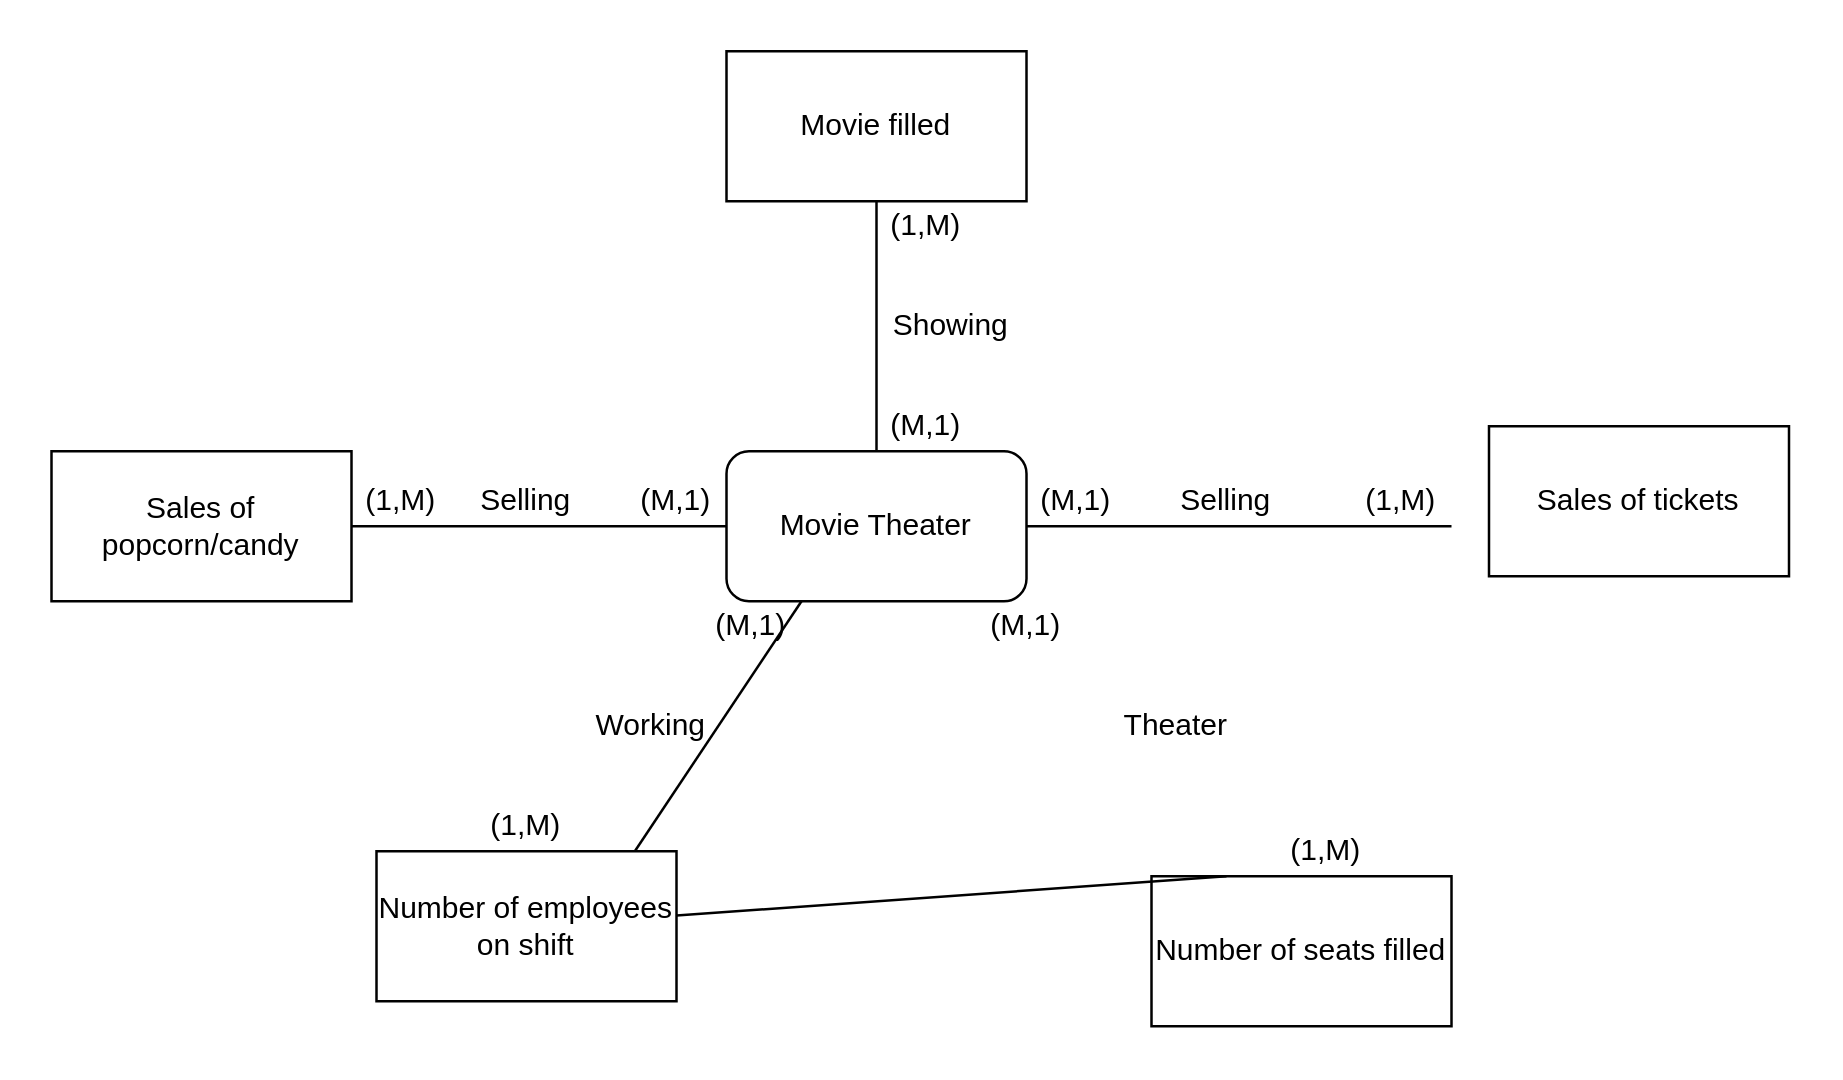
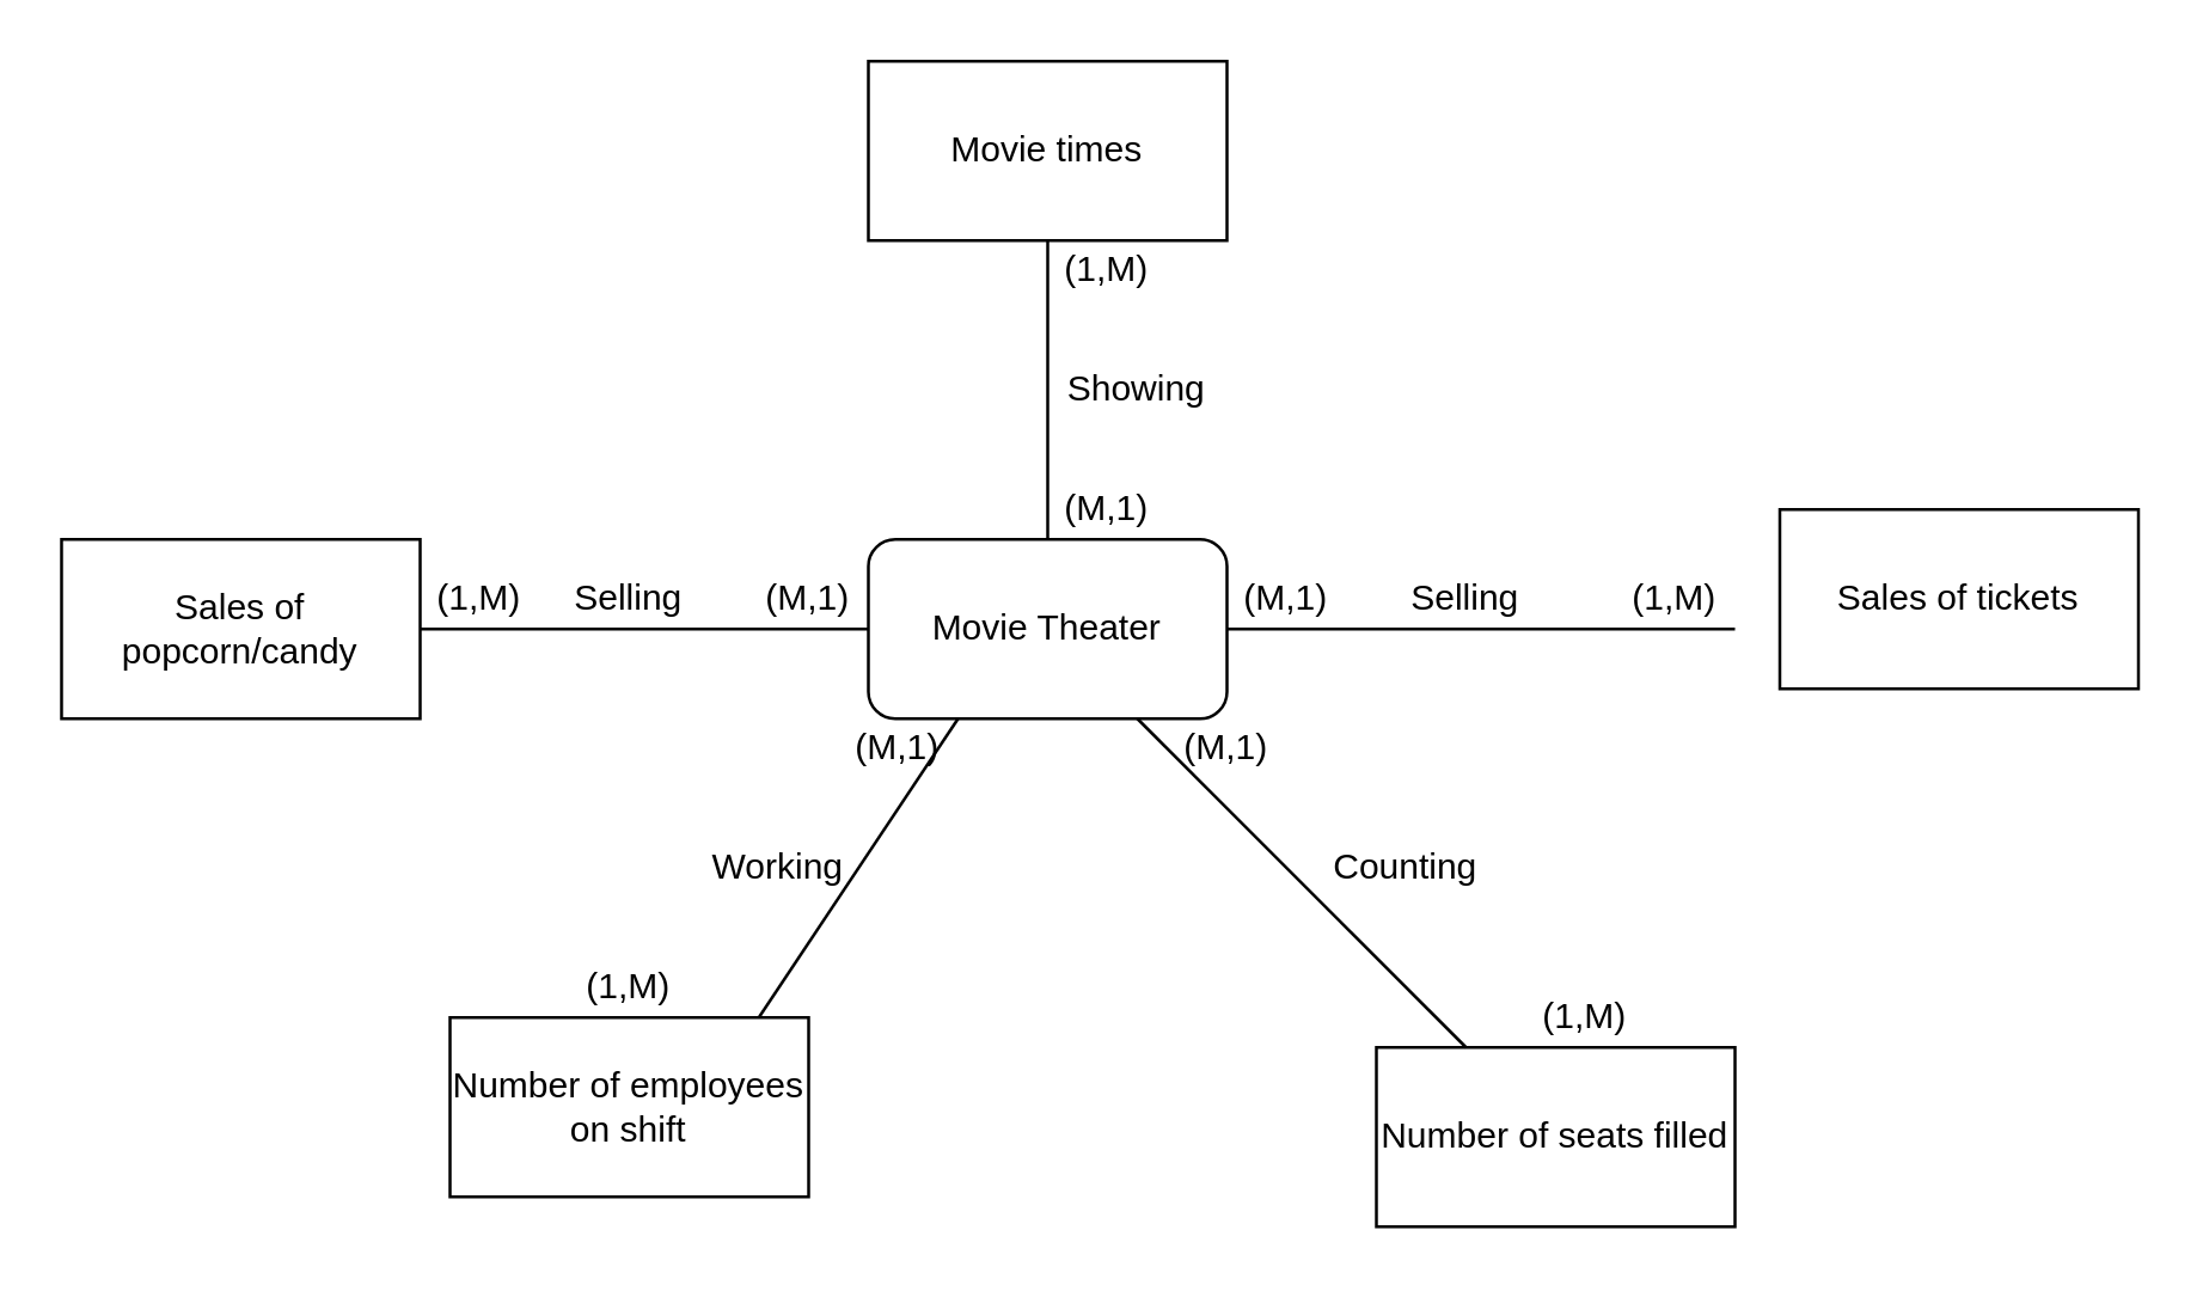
- <mxCell id="5" value="Movie filled" style="rounded=0;whiteSpace=wrap;html=1;" vertex="1" parent="1"><mxGeometry x="290" y="20" width="120" height="60" as="geometry" /></mxCell>
+ <mxCell id="5" value="Movie times" style="rounded=0;whiteSpace=wrap;html=1;" vertex="1" parent="1"><mxGeometry x="290" y="20" width="120" height="60" as="geometry" /></mxCell>
- <mxCell id="26" value="Theater" style="text;html=1;strokeColor=none;fillColor=none;align=center;verticalAlign=middle;whiteSpace=wrap;rounded=0;" vertex="1" parent="1"><mxGeometry x="450" y="280" width="40" height="20" as="geometry" /></mxCell>
+ <mxCell id="26" value="Counting" style="text;html=1;strokeColor=none;fillColor=none;align=center;verticalAlign=middle;whiteSpace=wrap;rounded=0;" vertex="1" parent="1"><mxGeometry x="450" y="280" width="40" height="20" as="geometry" /></mxCell>
- <mxCell id="11" value="" style="endArrow=none;html=1;exitX=0.25;exitY=0;exitDx=0;exitDy=0;" edge="1" parent="1" source="6" target="12"><mxGeometry width="50" height="50" relative="1" as="geometry"><mxPoint x="100" y="450" as="sourcePoint" /><mxPoint x="150" y="400" as="targetPoint" /></mxGeometry></mxCell>
+ <mxCell id="11" value="" style="endArrow=none;html=1;entryX=0.75;entryY=1;entryDx=0;entryDy=0;exitX=0.25;exitY=0;exitDx=0;exitDy=0;" edge="1" parent="1" source="6" target="2"><mxGeometry width="50" height="50" relative="1" as="geometry"><mxPoint x="100" y="450" as="sourcePoint" /><mxPoint x="150" y="400" as="targetPoint" /></mxGeometry></mxCell>
